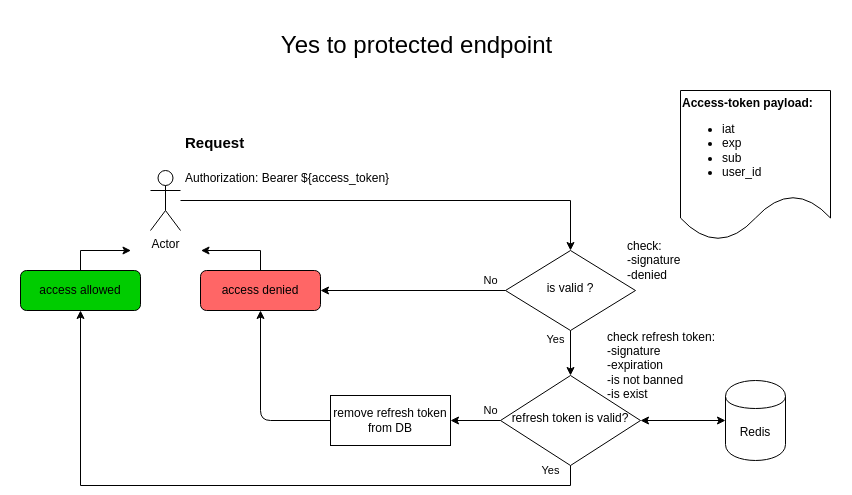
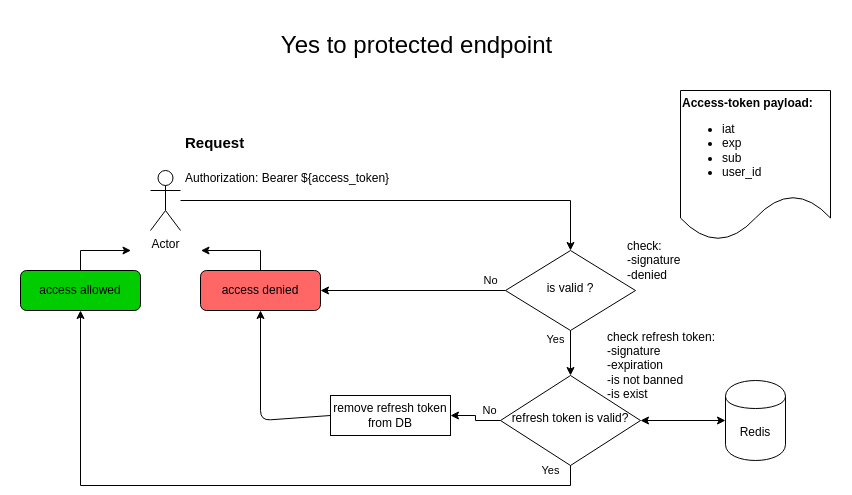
- <mxCell id="20" value="&lt;span&gt;remove refresh token from DB&lt;/span&gt;" style="rounded=0;whiteSpace=wrap;html=1;fillColor=#FFFFFF;align=center;" parent="1" vertex="1"><mxGeometry x="330" y="395" width="120" height="50" as="geometry" /></mxCell>
+ <mxCell id="20" value="&lt;span&gt;remove refresh token from DB&lt;/span&gt;" style="rounded=0;whiteSpace=wrap;html=1;fillColor=#FFFFFF;align=center;" parent="1" vertex="1"><mxGeometry x="330" y="395" width="120" height="40" as="geometry" /></mxCell>
